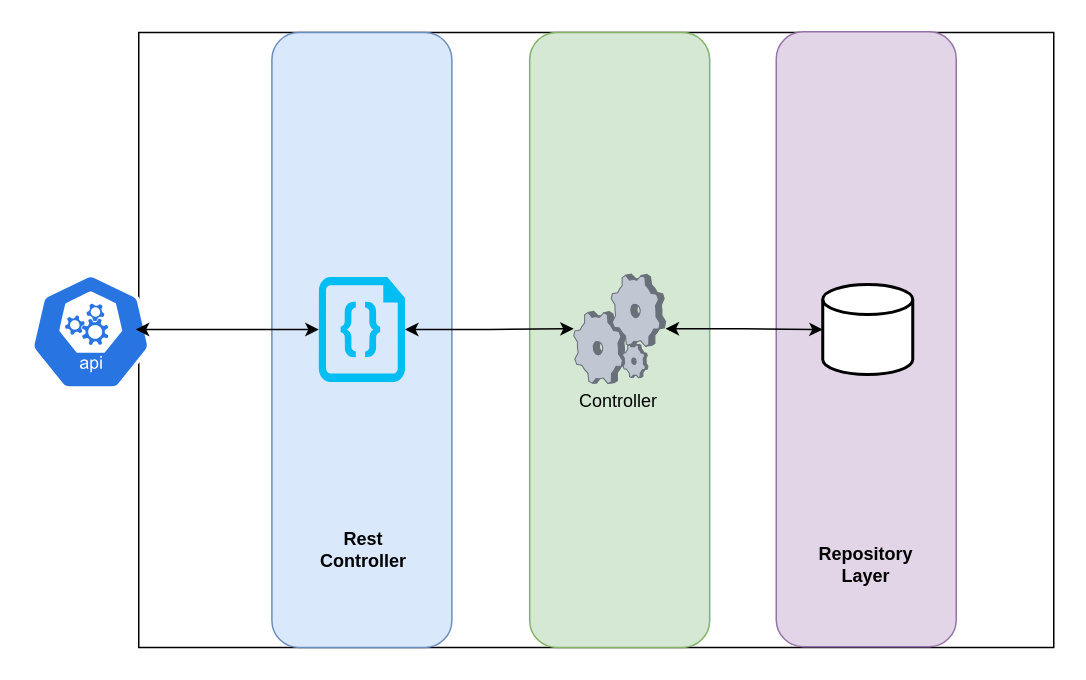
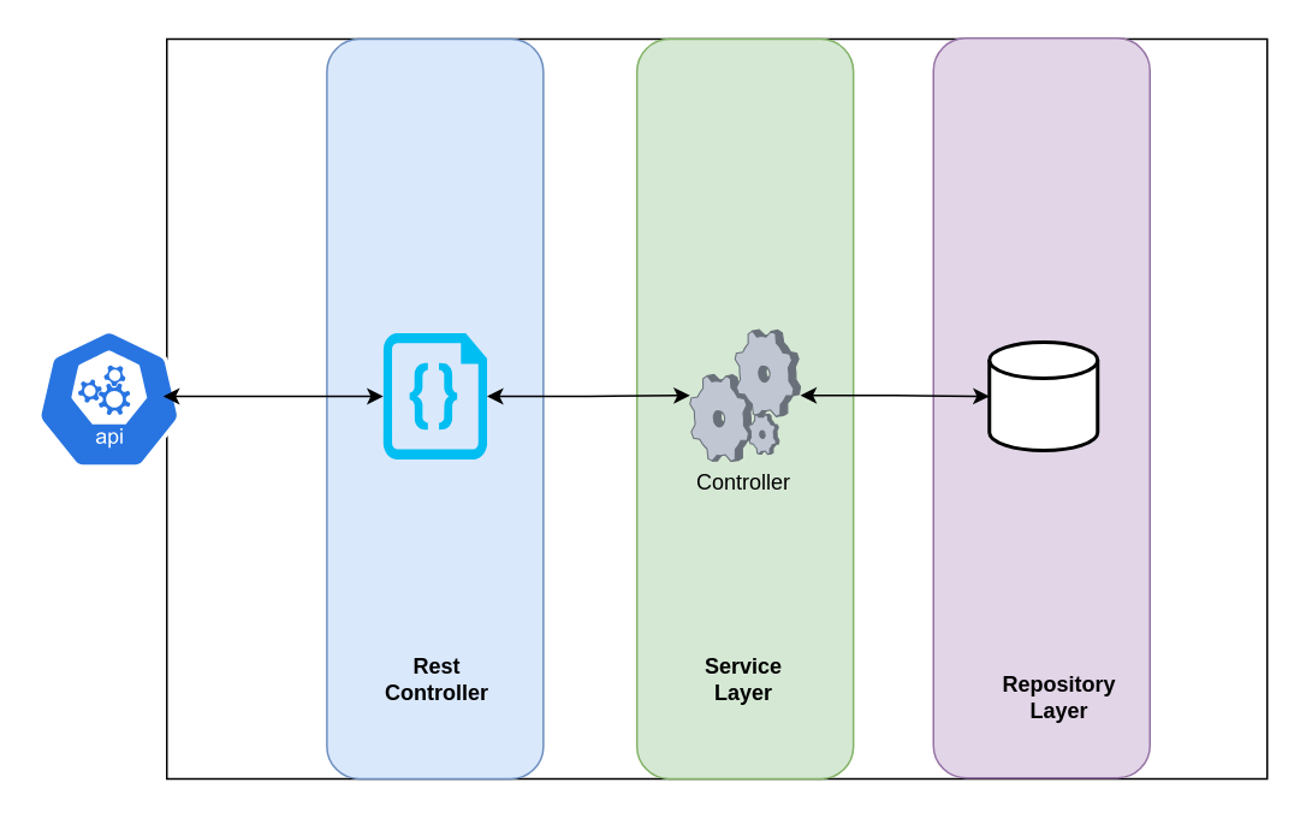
- <mxCell id="13" value="Rest Controller" style="text;html=1;strokeColor=none;fillColor=none;align=center;verticalAlign=middle;whiteSpace=wrap;rounded=0;fontStyle=1" vertex="1" parent="1"><mxGeometry x="212" y="351" width="60" height="30" as="geometry" /></mxCell>
+ <mxCell id="13" value="Rest Controller" style="text;html=1;strokeColor=none;fillColor=none;align=center;verticalAlign=middle;whiteSpace=wrap;rounded=0;fontStyle=1" vertex="1" parent="1"><mxGeometry x="212" y="361" width="60" height="30" as="geometry" /></mxCell>
+ <mxCell id="14" value="Service Layer" style="text;html=1;strokeColor=none;fillColor=none;align=center;verticalAlign=middle;whiteSpace=wrap;rounded=0;fontStyle=1" vertex="1" parent="1"><mxGeometry x="382" y="361" width="60" height="30" as="geometry" /></mxCell>
- <mxCell id="16" value="&lt;b&gt;Repository Layer&lt;/b&gt;" style="text;html=1;strokeColor=none;fillColor=none;align=center;verticalAlign=middle;whiteSpace=wrap;rounded=0;" vertex="1" parent="1"><mxGeometry x="547" y="361" width="60" height="30" as="geometry" /></mxCell>
+ <mxCell id="16" value="&lt;b&gt;Repository Layer&lt;/b&gt;" style="text;html=1;strokeColor=none;fillColor=none;align=center;verticalAlign=middle;whiteSpace=wrap;rounded=0;" vertex="1" parent="1"><mxGeometry x="557" y="371" width="60" height="30" as="geometry" /></mxCell>
